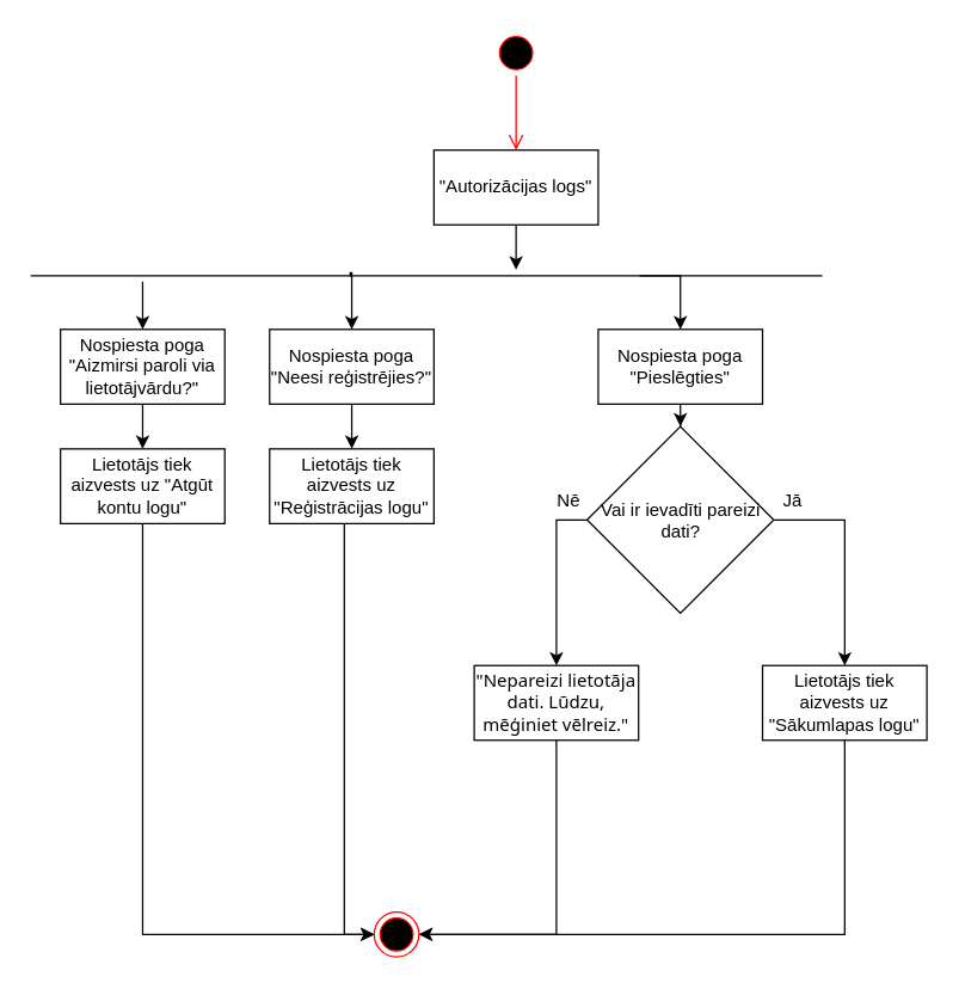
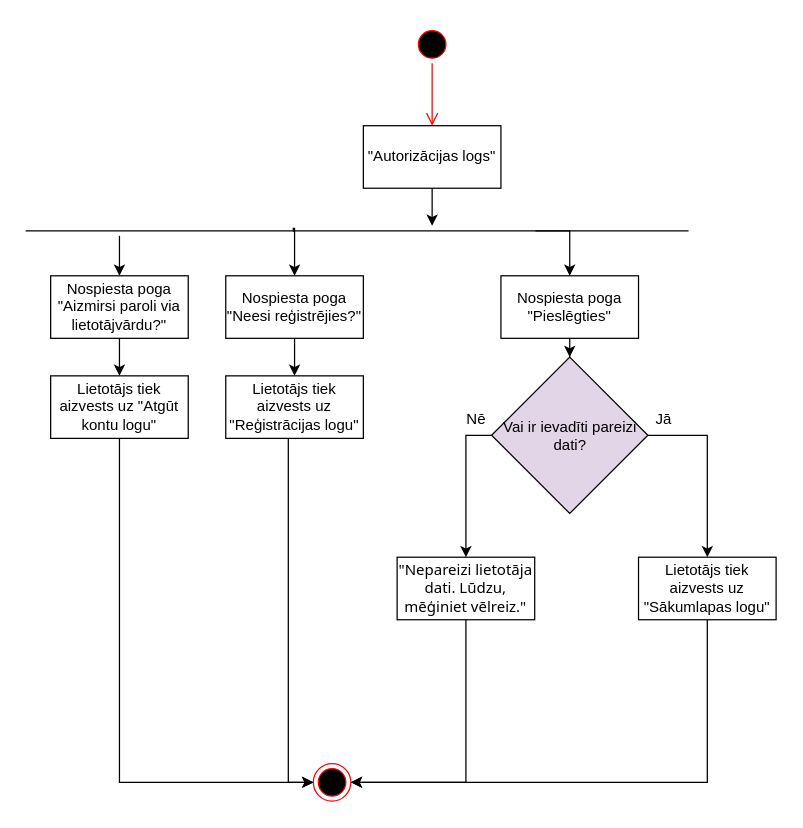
- <mxCell id="19" value="Vai ir ievadīti pareizi dati?" style="rhombus;whiteSpace=wrap;html=1;" parent="1" vertex="1"><mxGeometry x="392.5" y="285" width="125" height="125" as="geometry" /></mxCell>
+ <mxCell id="19" value="Vai ir ievadīti pareizi dati?" style="rhombus;whiteSpace=wrap;html=1;fillColor=#e1d5e7;" parent="1" vertex="1"><mxGeometry x="392.5" y="285" width="125" height="125" as="geometry" /></mxCell>
